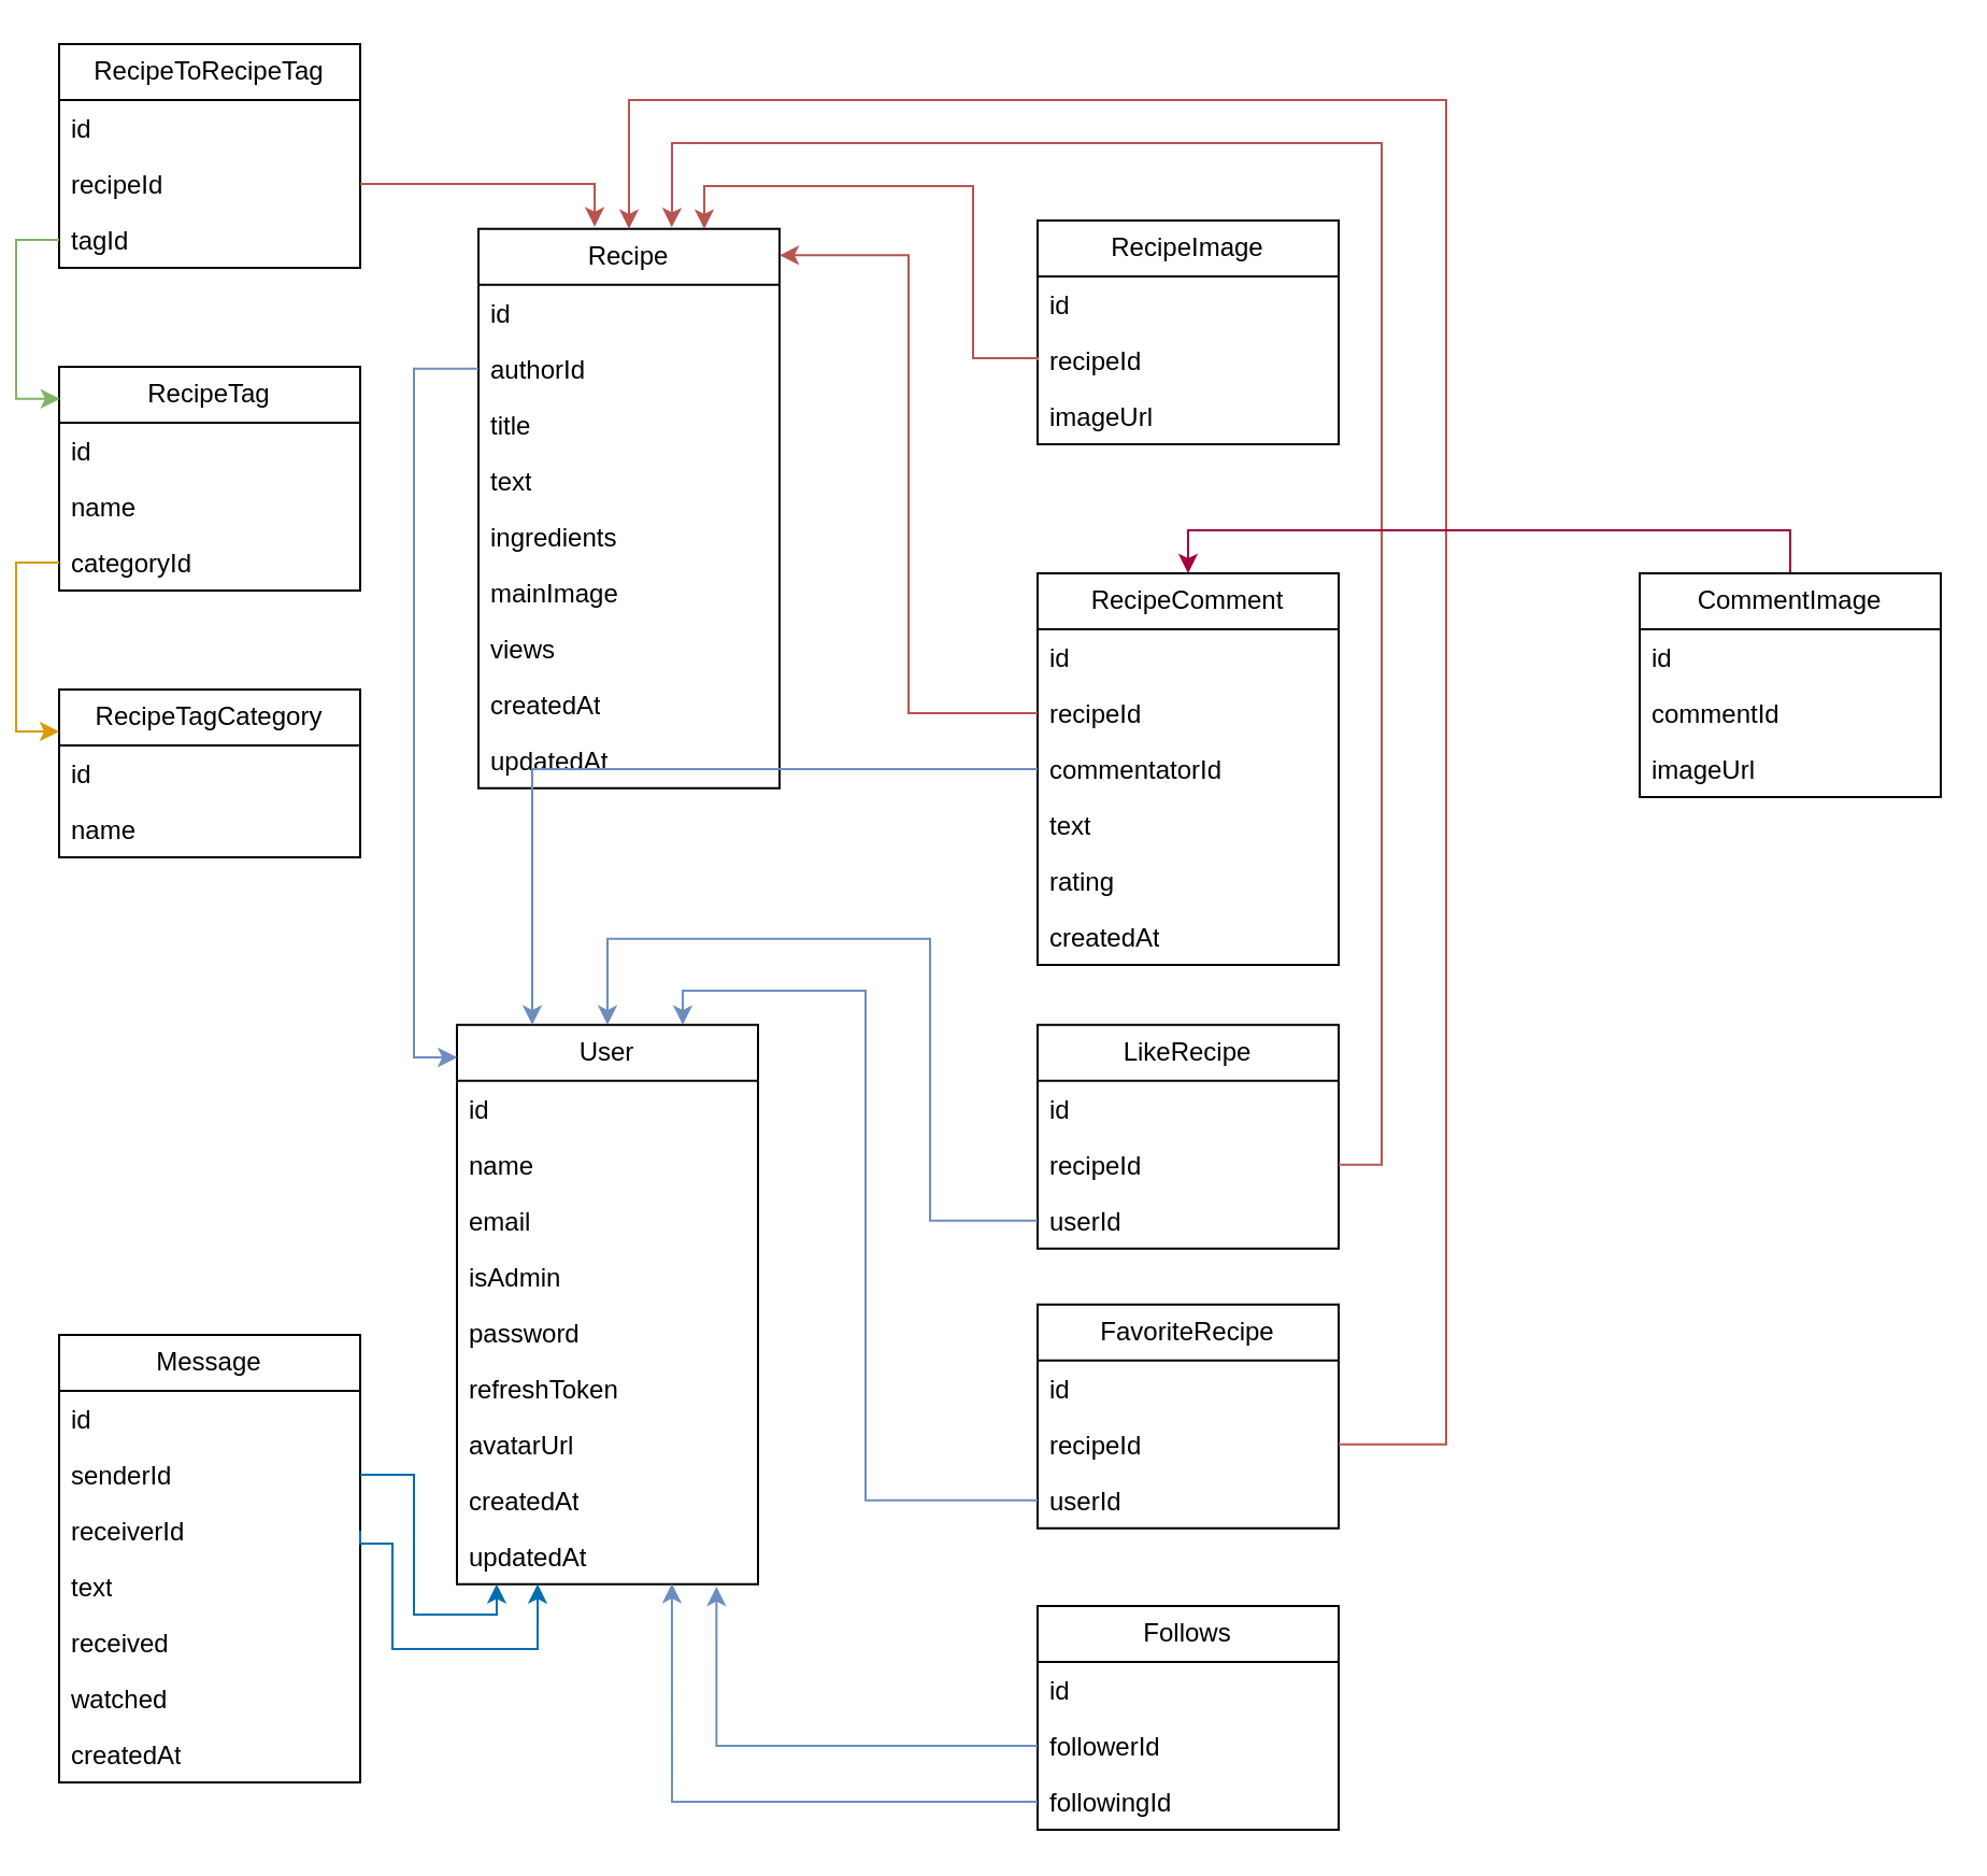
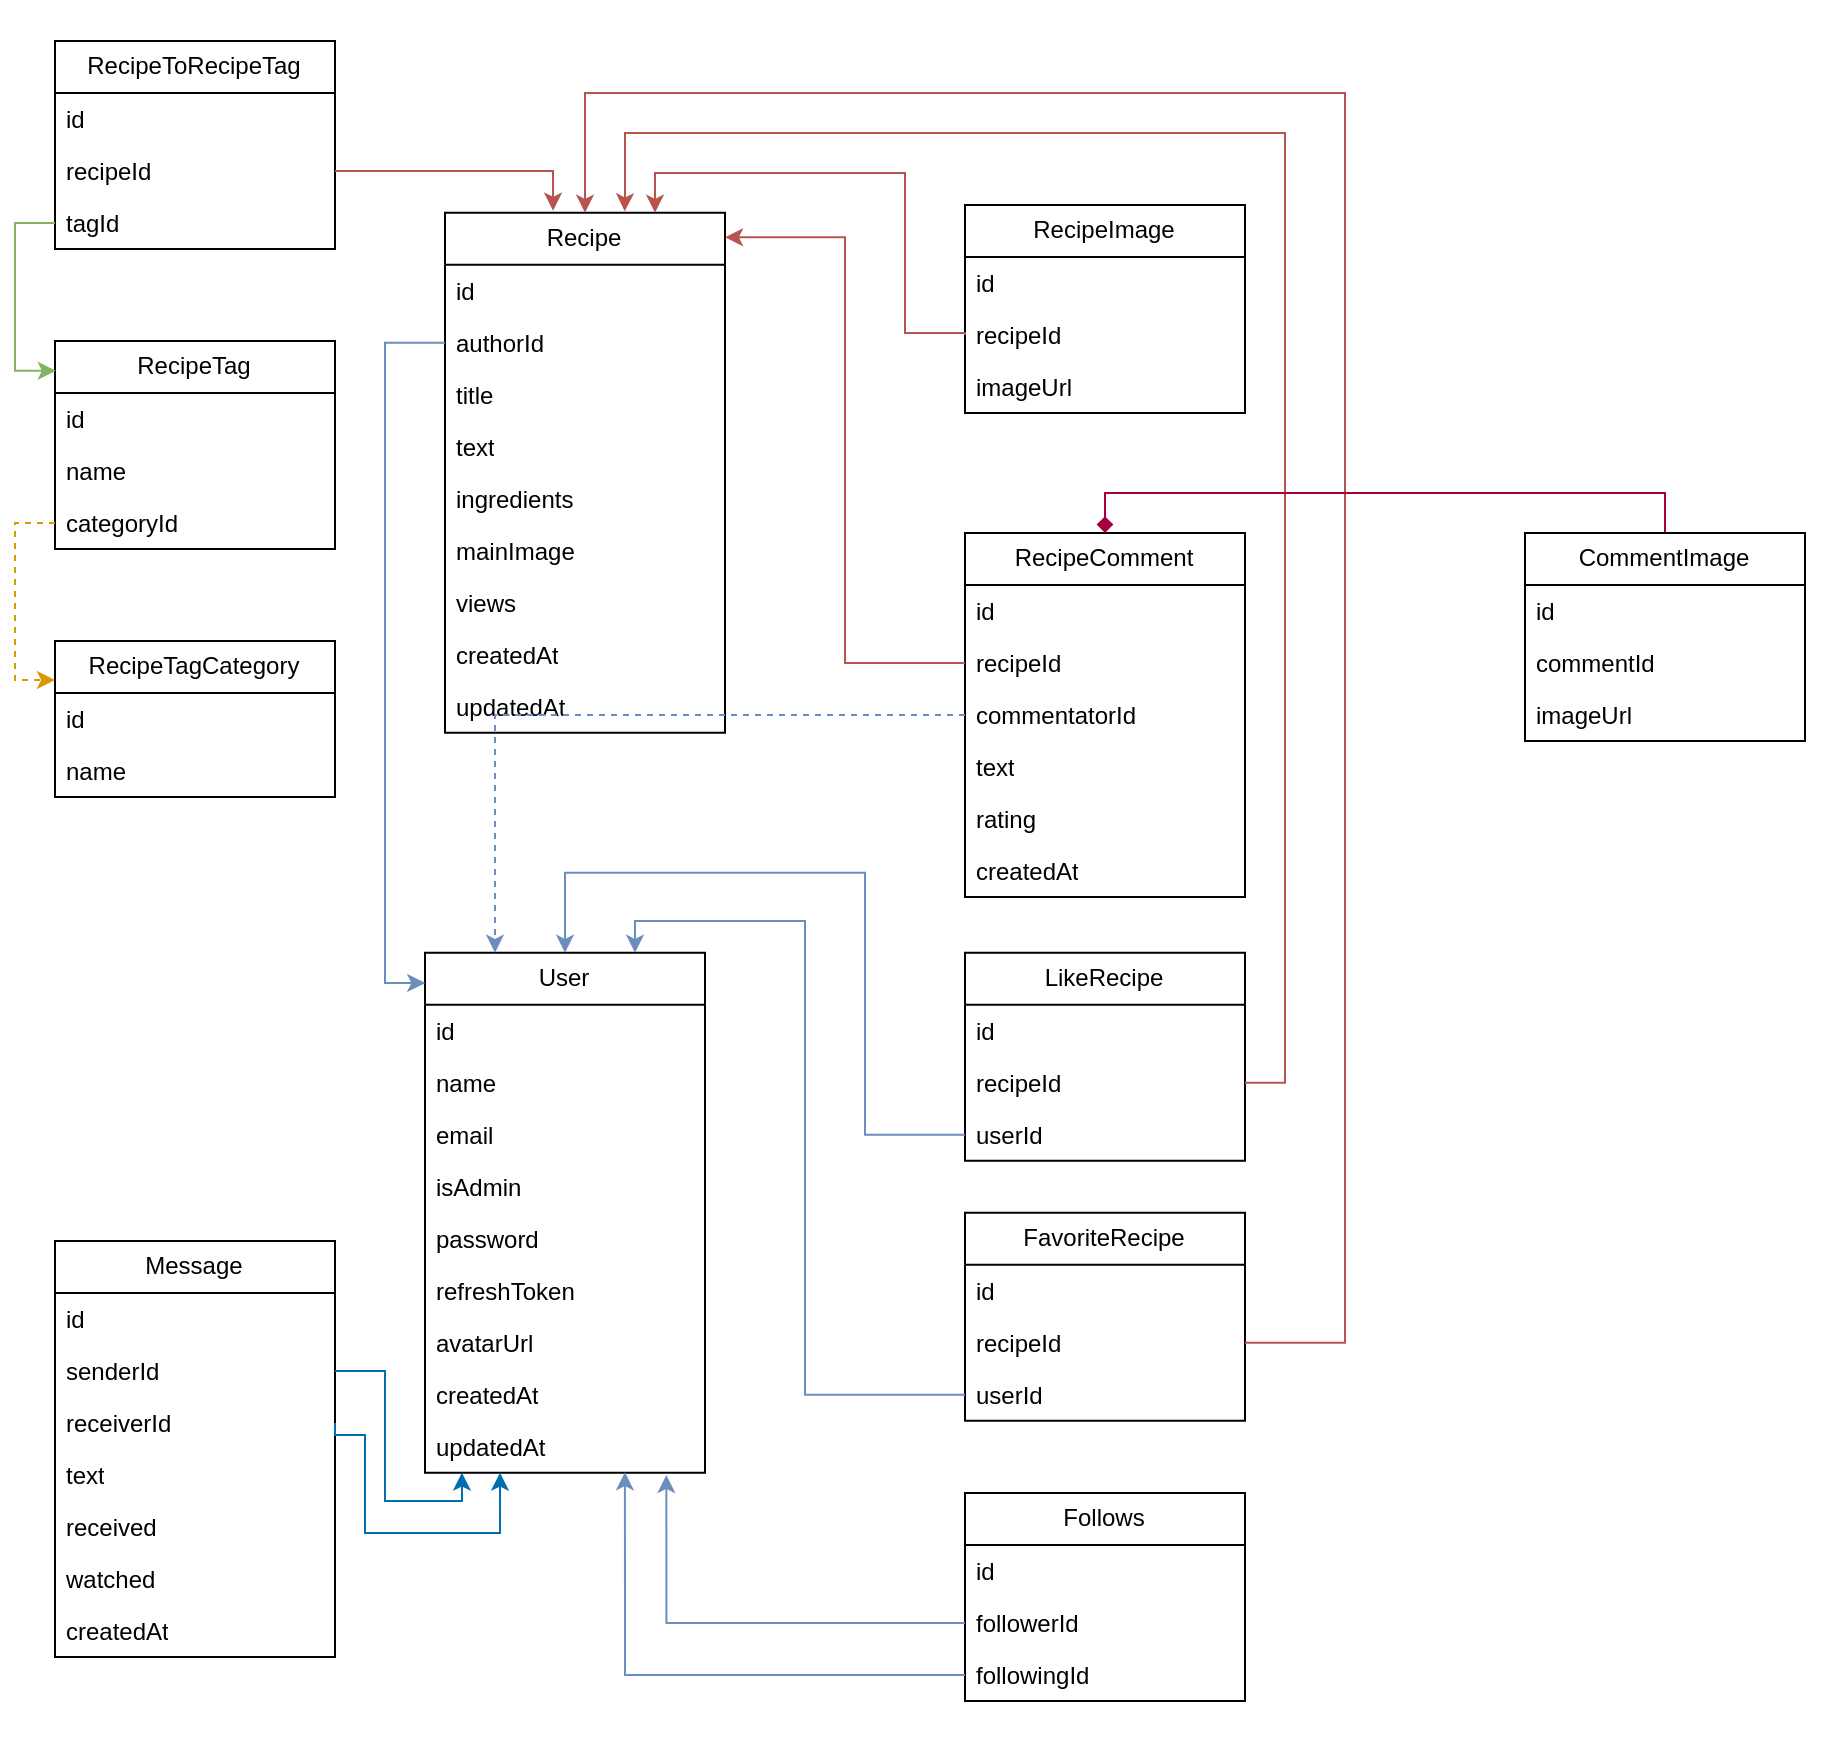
- <mxCell id="63" style="edgeStyle=orthogonalEdgeStyle;rounded=0;orthogonalLoop=1;jettySize=auto;html=1;exitX=0.5;exitY=0;exitDx=0;exitDy=0;entryX=0.5;entryY=0;entryDx=0;entryDy=0;fillColor=#d80073;strokeColor=#A50040;" parent="1" source="64" target="26" edge="1"><mxGeometry relative="1" as="geometry" /></mxCell>
+ <mxCell id="63" style="edgeStyle=orthogonalEdgeStyle;rounded=0;orthogonalLoop=1;jettySize=auto;html=1;exitX=0.5;exitY=0;exitDx=0;exitDy=0;entryX=0.5;entryY=0;entryDx=0;entryDy=0;fillColor=#d80073;strokeColor=#A50040;endArrow=diamond;" parent="1" source="64" target="26" edge="1"><mxGeometry relative="1" as="geometry" /></mxCell>
- <mxCell id="82" style="edgeStyle=orthogonalEdgeStyle;rounded=0;orthogonalLoop=1;jettySize=auto;html=1;exitX=0;exitY=0.5;exitDx=0;exitDy=0;entryX=0;entryY=0.25;entryDx=0;entryDy=0;fillColor=#ffe6cc;strokeColor=#d79b00;" parent="1" source="73" target="74" edge="1"><mxGeometry relative="1" as="geometry" /></mxCell>
+ <mxCell id="82" style="edgeStyle=orthogonalEdgeStyle;rounded=0;orthogonalLoop=1;jettySize=auto;html=1;exitX=0;exitY=0.5;exitDx=0;exitDy=0;entryX=0;entryY=0.25;entryDx=0;entryDy=0;fillColor=#ffe6cc;strokeColor=#d79b00;dashed=1;" parent="1" source="73" target="74" edge="1"><mxGeometry relative="1" as="geometry" /></mxCell>
- <mxCell id="36" style="edgeStyle=orthogonalEdgeStyle;rounded=0;orthogonalLoop=1;jettySize=auto;html=1;exitX=0;exitY=0.5;exitDx=0;exitDy=0;entryX=0.25;entryY=0;entryDx=0;entryDy=0;fillColor=#dae8fc;strokeColor=#6c8ebf;" parent="1" source="29" target="2" edge="1"><mxGeometry relative="1" as="geometry" /></mxCell>
+ <mxCell id="36" style="edgeStyle=orthogonalEdgeStyle;rounded=0;orthogonalLoop=1;jettySize=auto;html=1;exitX=0;exitY=0.5;exitDx=0;exitDy=0;entryX=0.25;entryY=0;entryDx=0;entryDy=0;fillColor=#dae8fc;strokeColor=#6c8ebf;dashed=1;" parent="1" source="29" target="2" edge="1"><mxGeometry relative="1" as="geometry" /></mxCell>
